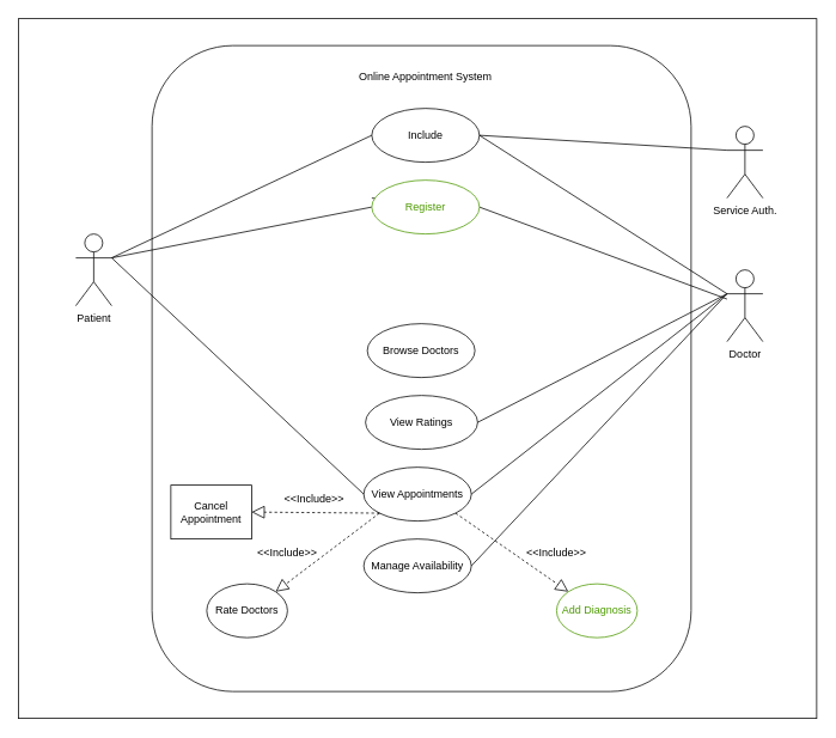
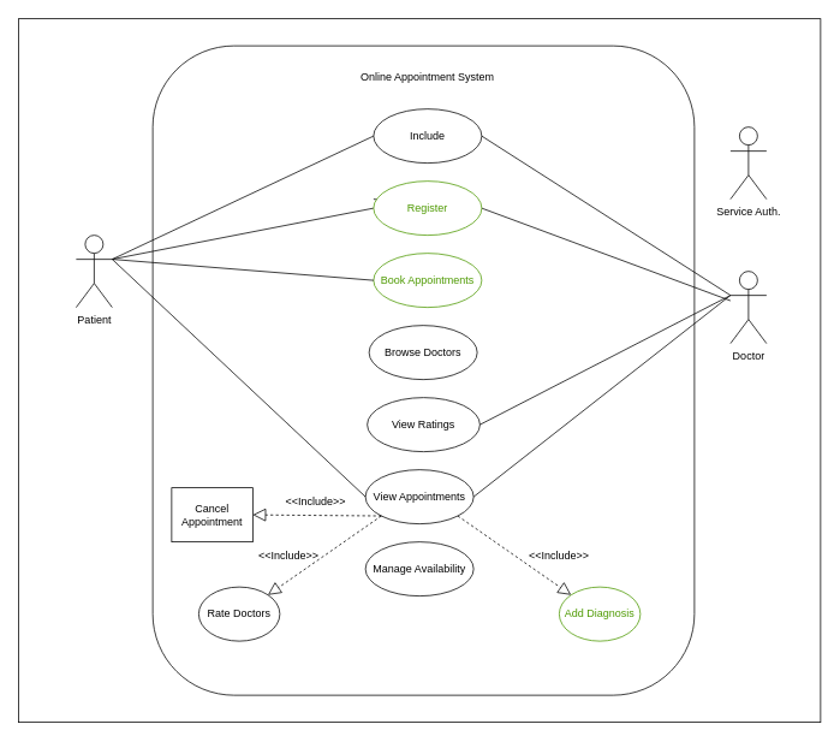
- <mxCell id="25" value="" style="endArrow=none;html=1;rounded=0;entryX=0;entryY=0.333;entryDx=0;entryDy=0;entryPerimeter=0;exitX=1;exitY=0.5;exitDx=0;exitDy=0;" parent="1" source="8" target="5" edge="1"><mxGeometry width="50" height="50" relative="1" as="geometry"><mxPoint x="444" y="350" as="sourcePoint" /><mxPoint x="494" y="300" as="targetPoint" /></mxGeometry></mxCell>
+ <mxCell id="29" value="" style="endArrow=none;html=1;rounded=0;entryX=0;entryY=0.5;entryDx=0;entryDy=0;exitX=1;exitY=0.333;exitDx=0;exitDy=0;exitPerimeter=0;" edge="1" parent="1" source="3" target="28"><mxGeometry width="50" height="50" relative="1" as="geometry"><mxPoint x="130" y="290" as="sourcePoint" /><mxPoint x="403" y="346.5" as="targetPoint" /></mxGeometry></mxCell>
+ <mxCell id="28" value="&lt;font style=&quot;color: rgb(77, 153, 0);&quot;&gt;Book Appointments&lt;/font&gt;" style="ellipse;whiteSpace=wrap;html=1;strokeColor=#4D9900;" vertex="1" parent="1"><mxGeometry x="414" y="280" width="120" height="60" as="geometry" /></mxCell>
- <mxCell id="19" value="" style="endArrow=none;html=1;rounded=0;entryX=0;entryY=0.333;entryDx=0;entryDy=0;entryPerimeter=0;exitX=1;exitY=0.5;exitDx=0;exitDy=0;" parent="1" source="11" target="4" edge="1"><mxGeometry width="50" height="50" relative="1" as="geometry"><mxPoint x="444" y="350" as="sourcePoint" /><mxPoint x="494" y="300" as="targetPoint" /></mxGeometry></mxCell>
- <mxCell id="14" value="Rate Doctors" style="ellipse;whiteSpace=wrap;html=1;" parent="1" vertex="1"><mxGeometry x="230" y="650" width="90" height="60" as="geometry" /></mxCell>
+ <mxCell id="14" value="Rate Doctors" style="ellipse;whiteSpace=wrap;html=1;" parent="1" vertex="1"><mxGeometry x="220" y="650" width="90" height="60" as="geometry" /></mxCell>
